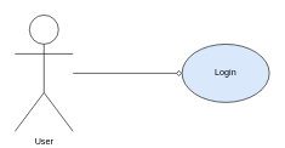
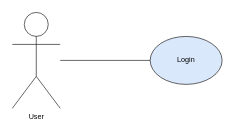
- <mxCell id="2" style="edgeStyle=orthogonalEdgeStyle;rounded=0;orthogonalLoop=1;jettySize=auto;html=1;entryX=0;entryY=0.5;entryDx=0;entryDy=0;endArrow=diamond;endFill=0;" edge="1" parent="1" source="3" target="4"><mxGeometry relative="1" as="geometry" /></mxCell>
+ <mxCell id="2" style="edgeStyle=orthogonalEdgeStyle;rounded=0;orthogonalLoop=1;jettySize=auto;html=1;entryX=0;entryY=0.5;entryDx=0;entryDy=0;endArrow=none;endFill=0;" edge="1" parent="1" source="3" target="4"><mxGeometry relative="1" as="geometry" /></mxCell>
